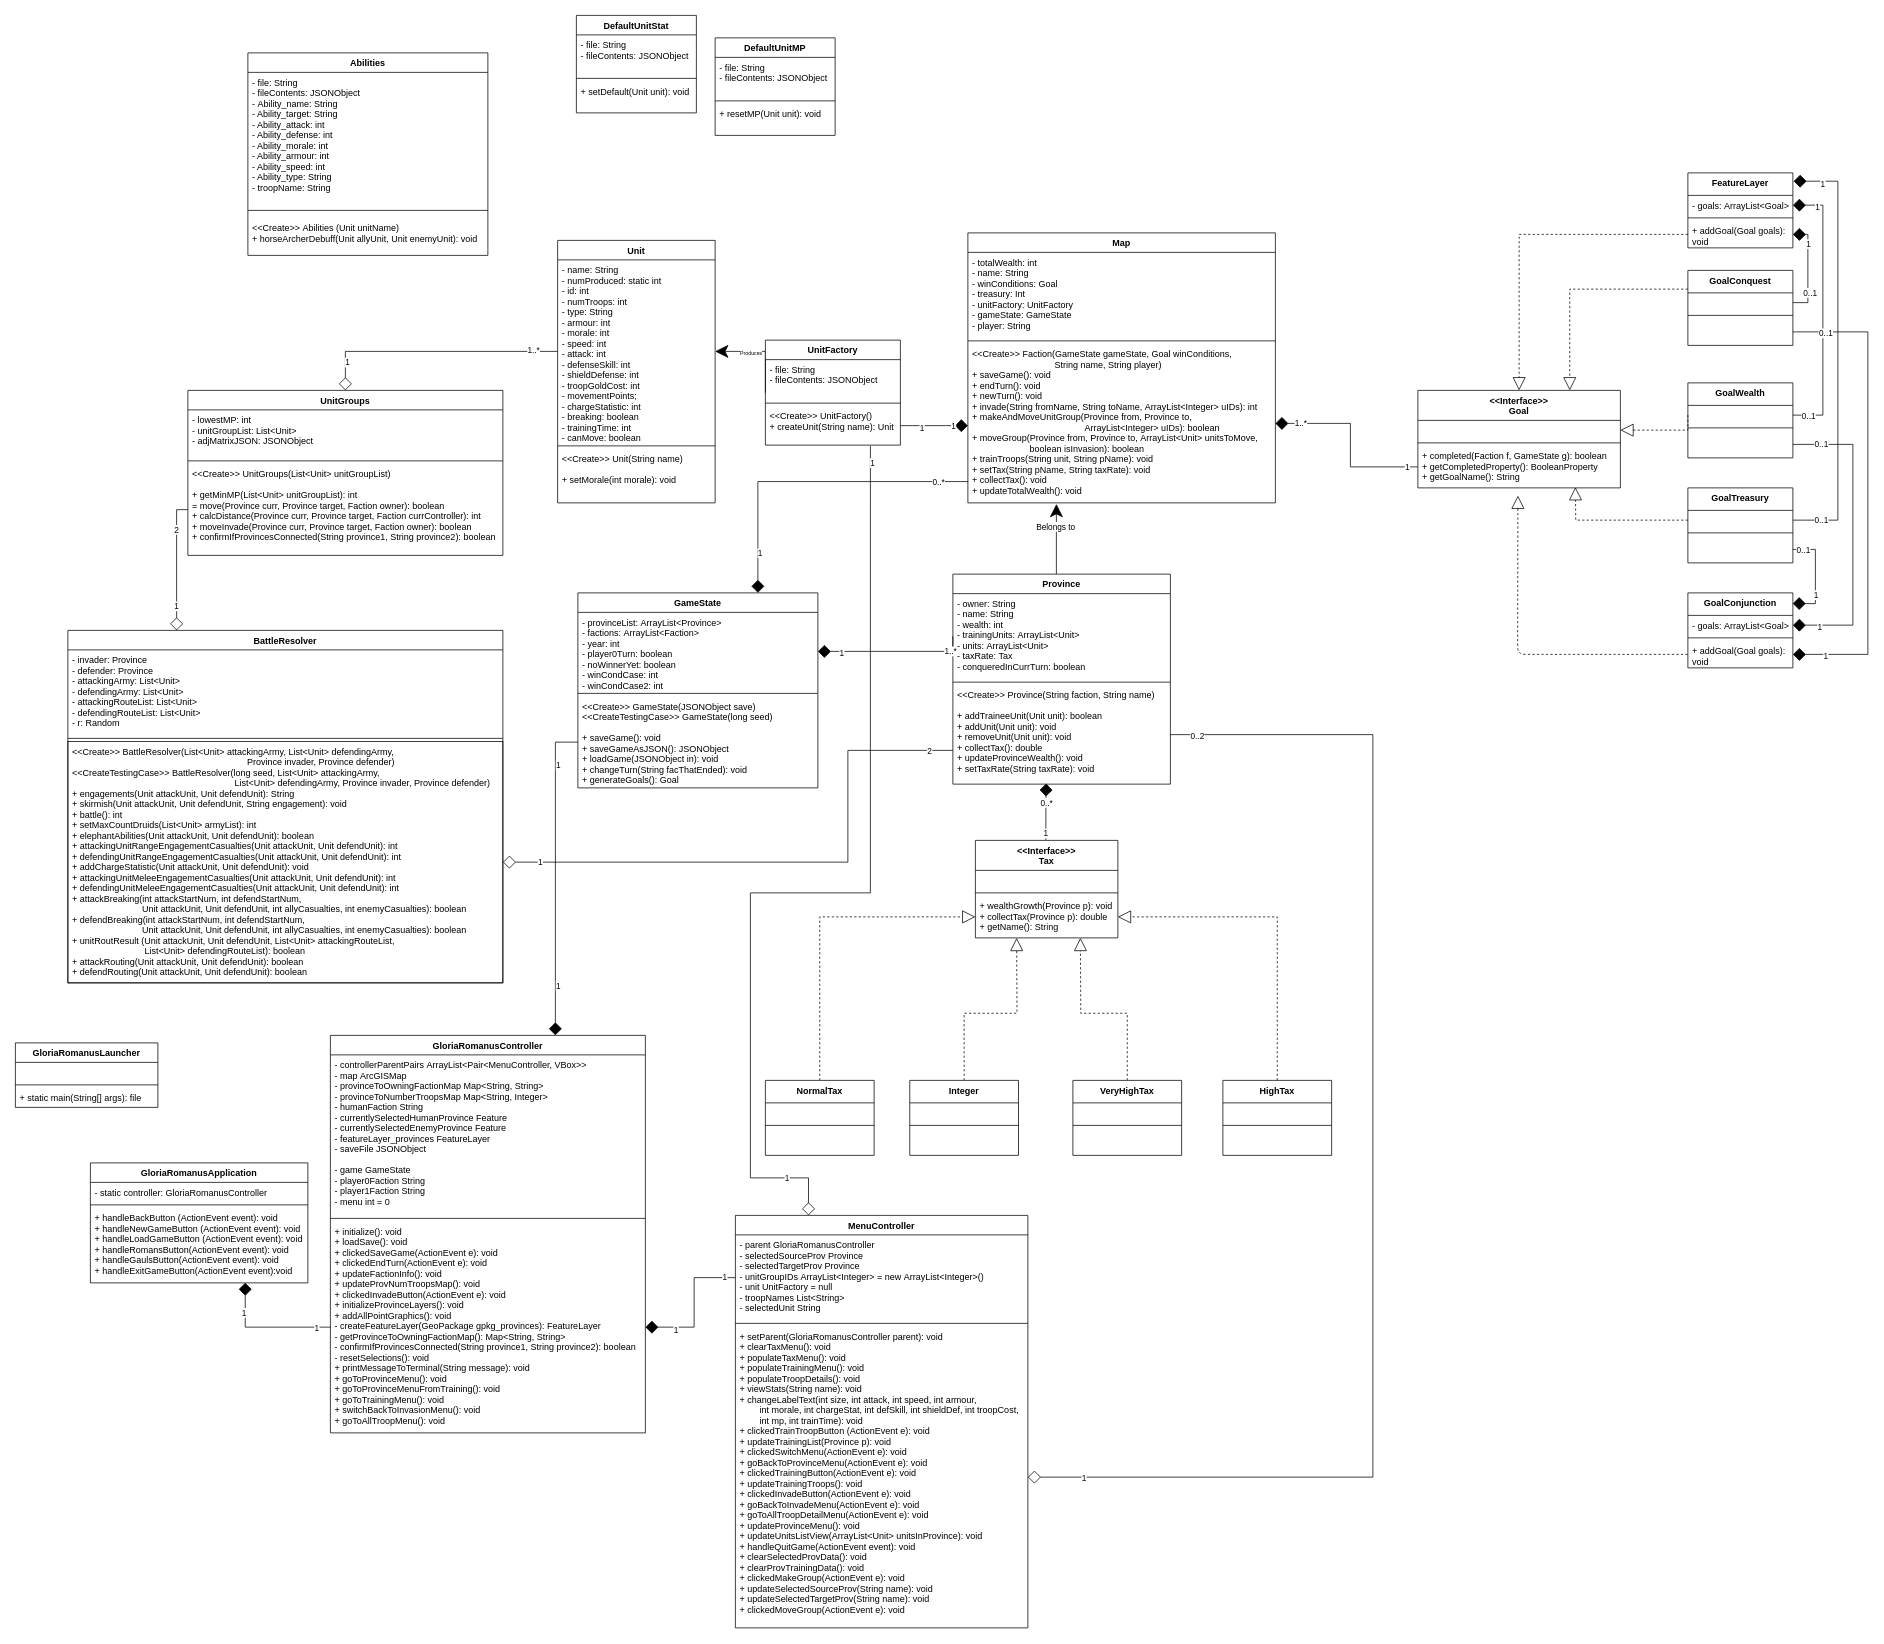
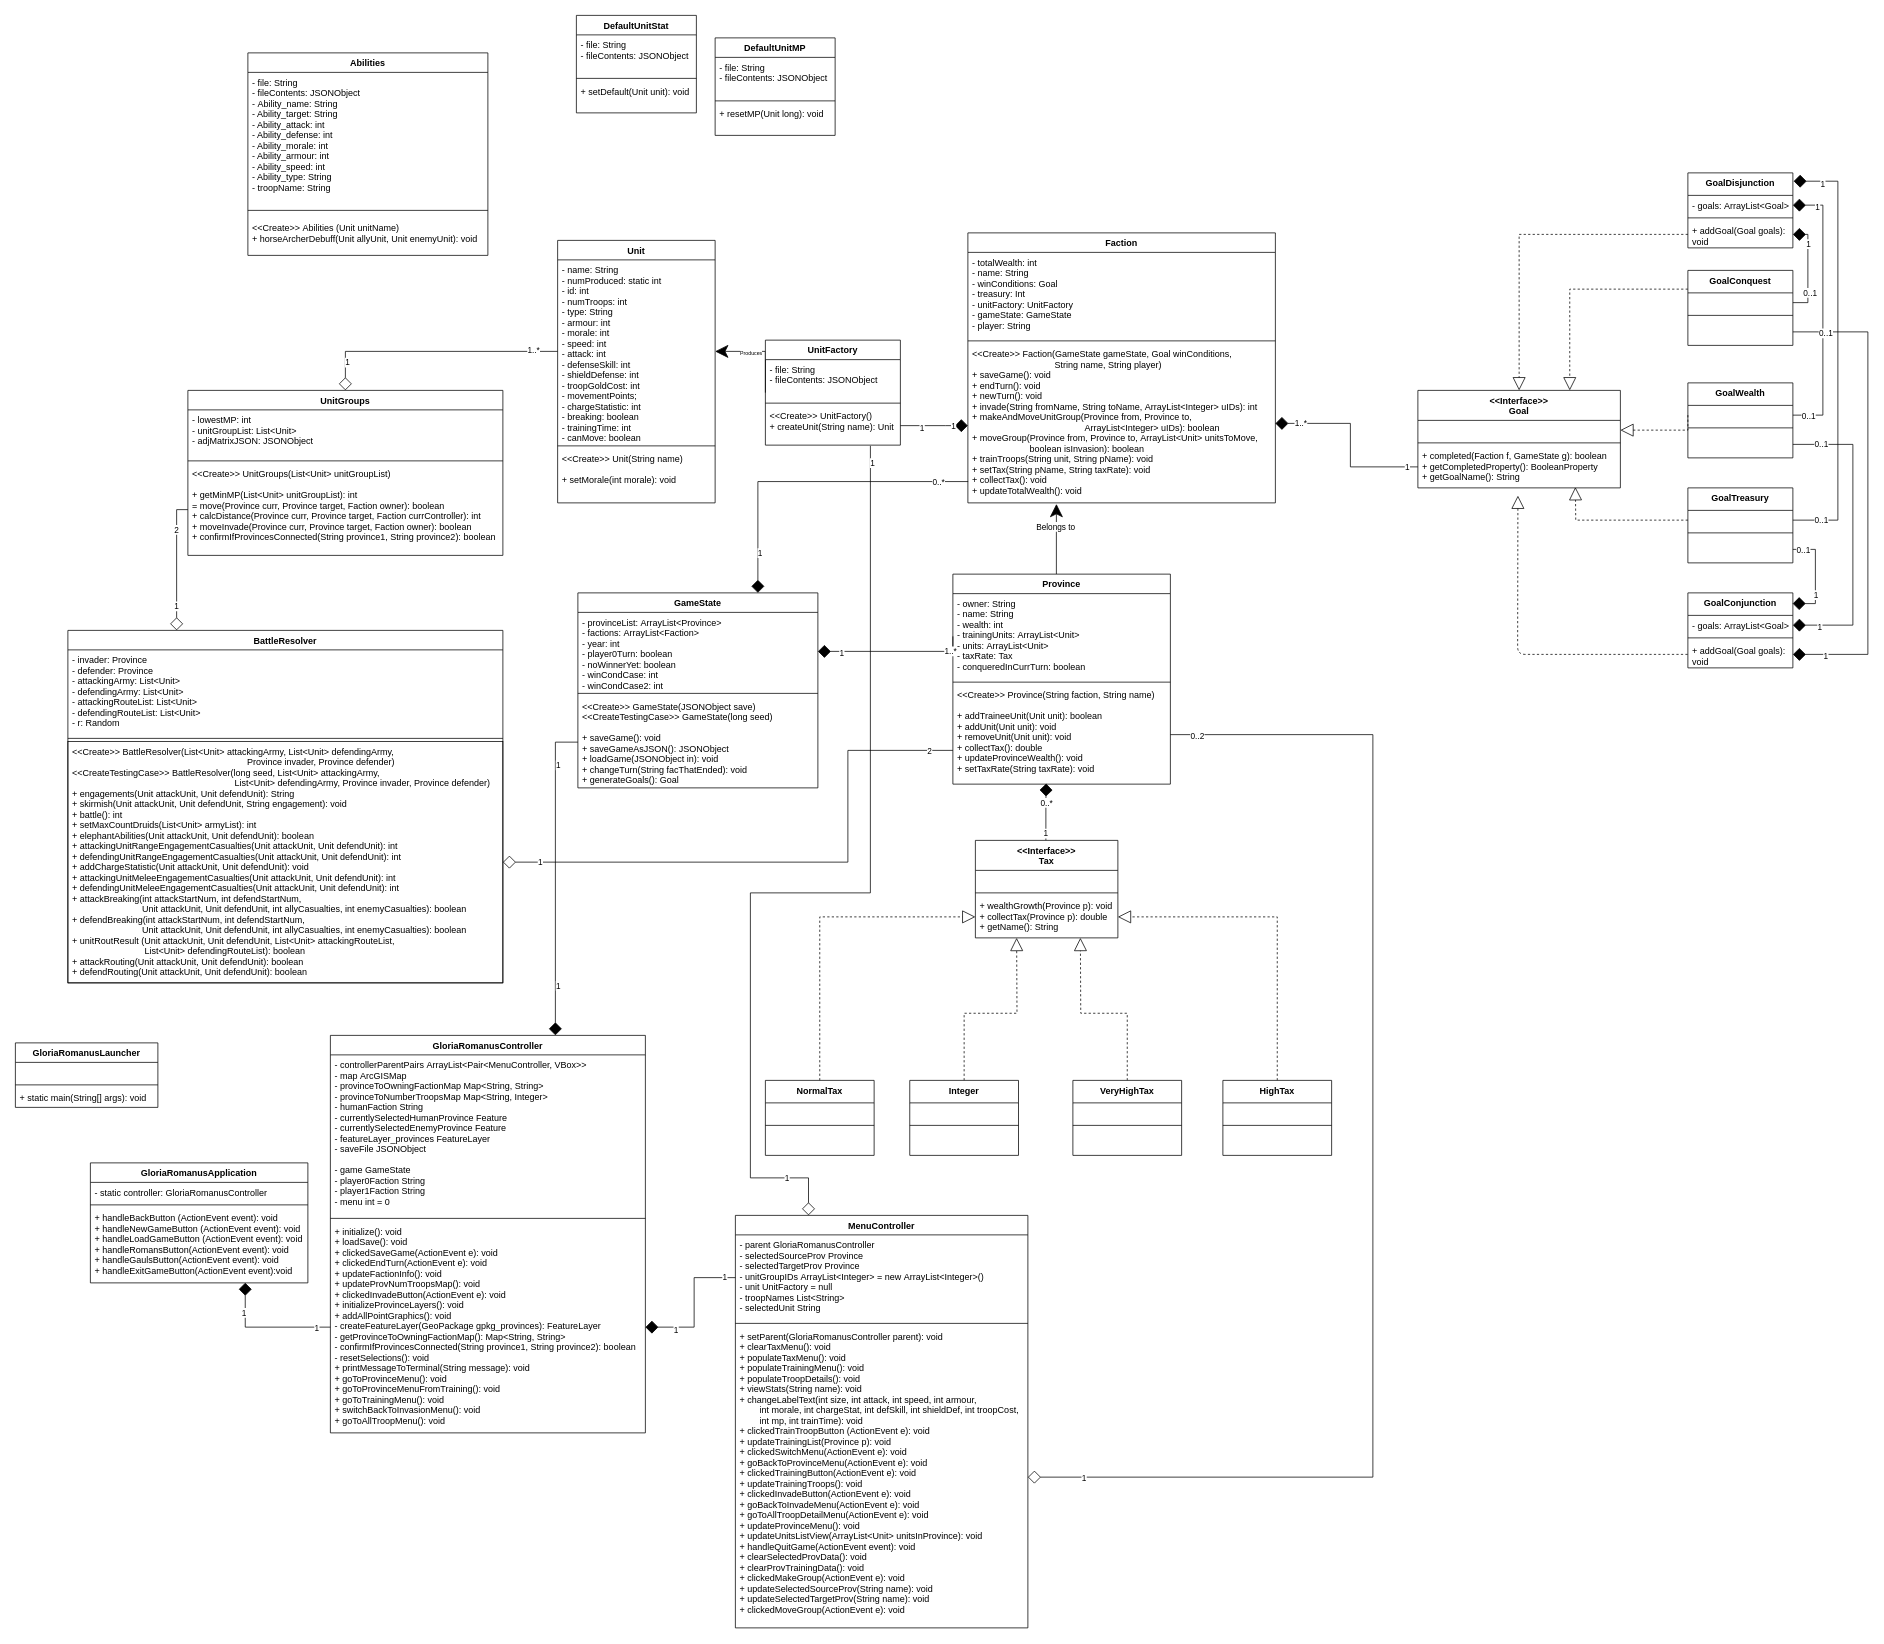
- <mxCell id="47" value="+ resetMP(Unit unit): void" style="text;strokeColor=none;fillColor=none;align=left;verticalAlign=top;spacingLeft=4;spacingRight=4;overflow=hidden;rotatable=0;points=[[0,0.5],[1,0.5]];portConstraint=eastwest;" parent="44" vertex="1"><mxGeometry y="88" width="160" height="42" as="geometry" /></mxCell>
+ <mxCell id="47" value="+ resetMP(Unit long): void" style="text;strokeColor=none;fillColor=none;align=left;verticalAlign=top;spacingLeft=4;spacingRight=4;overflow=hidden;rotatable=0;points=[[0,0.5],[1,0.5]];portConstraint=eastwest;" parent="44" vertex="1"><mxGeometry y="88" width="160" height="42" as="geometry" /></mxCell>
- <mxCell id="85" value="FeatureLayer" style="swimlane;fontStyle=1;align=center;verticalAlign=top;childLayout=stackLayout;horizontal=1;startSize=30;horizontalStack=0;resizeParent=1;resizeParentMax=0;resizeLast=0;collapsible=1;marginBottom=0;strokeColor=#000000;fontColor=#000000;" parent="1" vertex="1"><mxGeometry x="2250" y="230" width="140" height="100" as="geometry" /></mxCell>
+ <mxCell id="85" value="GoalDisjunction" style="swimlane;fontStyle=1;align=center;verticalAlign=top;childLayout=stackLayout;horizontal=1;startSize=30;horizontalStack=0;resizeParent=1;resizeParentMax=0;resizeLast=0;collapsible=1;marginBottom=0;strokeColor=#000000;fontColor=#000000;" parent="1" vertex="1"><mxGeometry x="2250" y="230" width="140" height="100" as="geometry" /></mxCell>
- <mxCell id="6" value="Map" style="swimlane;fontStyle=1;align=center;verticalAlign=top;childLayout=stackLayout;horizontal=1;startSize=26;horizontalStack=0;resizeParent=1;resizeParentMax=0;resizeLast=0;collapsible=1;marginBottom=0;" parent="1" vertex="1"><mxGeometry x="1290" y="310" width="410" height="360" as="geometry" /></mxCell>
+ <mxCell id="6" value="Faction" style="swimlane;fontStyle=1;align=center;verticalAlign=top;childLayout=stackLayout;horizontal=1;startSize=26;horizontalStack=0;resizeParent=1;resizeParentMax=0;resizeLast=0;collapsible=1;marginBottom=0;" parent="1" vertex="1"><mxGeometry x="1290" y="310" width="410" height="360" as="geometry" /></mxCell>
- <mxCell id="148" value="+ static main(String[] args): file" style="text;strokeColor=none;fillColor=none;align=left;verticalAlign=top;spacingLeft=4;spacingRight=4;overflow=hidden;rotatable=0;points=[[0,0.5],[1,0.5]];portConstraint=eastwest;" vertex="1" parent="145"><mxGeometry y="60" width="190" height="26" as="geometry" /></mxCell>
+ <mxCell id="148" value="+ static main(String[] args): void" style="text;strokeColor=none;fillColor=none;align=left;verticalAlign=top;spacingLeft=4;spacingRight=4;overflow=hidden;rotatable=0;points=[[0,0.5],[1,0.5]];portConstraint=eastwest;" vertex="1" parent="145"><mxGeometry y="60" width="190" height="26" as="geometry" /></mxCell>
